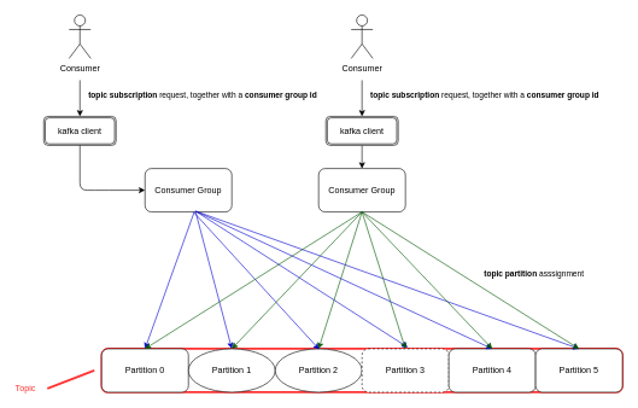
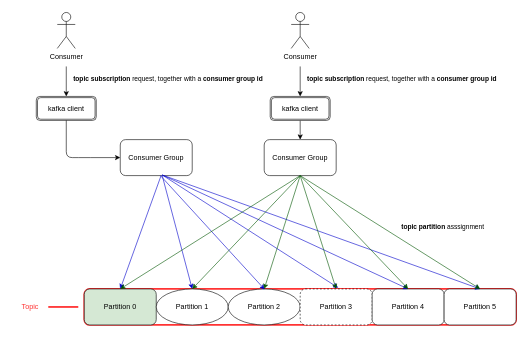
- <mxCell id="3" value="Partition 0" style="rounded=1;whiteSpace=wrap;html=1;" parent="1" vertex="1"><mxGeometry x="140" y="481" width="120" height="60" as="geometry" /></mxCell>
+ <mxCell id="3" value="Partition 0" style="rounded=1;whiteSpace=wrap;html=1;fillColor=#d5e8d4;" parent="1" vertex="1"><mxGeometry x="140" y="481" width="120" height="60" as="geometry" /></mxCell>
- <mxCell id="10" value="&lt;font color=&quot;#ff3333&quot;&gt;Topic&lt;/font&gt;" style="text;html=1;strokeColor=none;fillColor=none;align=center;verticalAlign=middle;whiteSpace=wrap;rounded=0;" parent="1" vertex="1"><mxGeometry x="5" y="521" width="60" height="30" as="geometry" /></mxCell>
+ <mxCell id="10" value="&lt;font color=&quot;#ff3333&quot;&gt;Topic&lt;/font&gt;" style="text;html=1;strokeColor=none;fillColor=none;align=center;verticalAlign=middle;whiteSpace=wrap;rounded=0;" parent="1" vertex="1"><mxGeometry x="20" y="496" width="60" height="30" as="geometry" /></mxCell>
